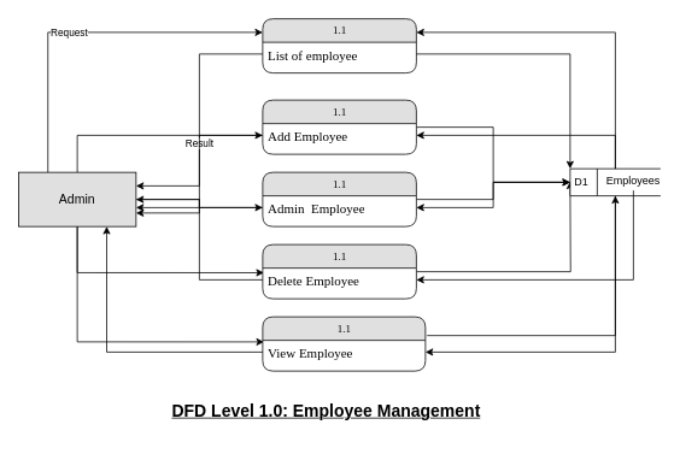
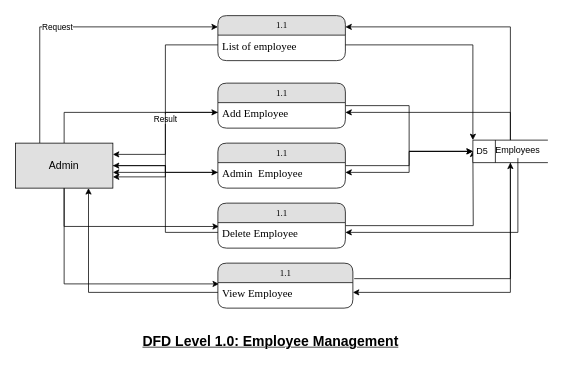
- <mxCell id="29" value="Employees" style="text;html=1;strokeColor=none;fillColor=none;align=center;verticalAlign=middle;whiteSpace=wrap;rounded=0;" vertex="1" parent="1"><mxGeometry x="680" y="190" width="40" height="20" as="geometry" /></mxCell>
+ <mxCell id="29" value="Employees" style="text;html=1;strokeColor=none;fillColor=none;align=center;verticalAlign=middle;whiteSpace=wrap;rounded=0;" vertex="1" parent="1"><mxGeometry x="670" y="190" width="40" height="20" as="geometry" /></mxCell>
- <mxCell id="26" value="D1" style="html=1;dashed=0;whitespace=wrap;shape=mxgraph.dfd.dataStoreID;align=left;spacingLeft=3;points=[[0,0],[0.5,0],[1,0],[0,0.5],[1,0.5],[0,1],[0.5,1],[1,1]];" vertex="1" parent="1"><mxGeometry x="630" y="186" width="100" height="30" as="geometry" /></mxCell>
+ <mxCell id="26" value="D5" style="html=1;dashed=0;whitespace=wrap;shape=mxgraph.dfd.dataStoreID;align=left;spacingLeft=3;points=[[0,0],[0.5,0],[1,0],[0,0.5],[1,0.5],[0,1],[0.5,1],[1,1]];" vertex="1" parent="1"><mxGeometry x="630" y="186" width="100" height="30" as="geometry" /></mxCell>
